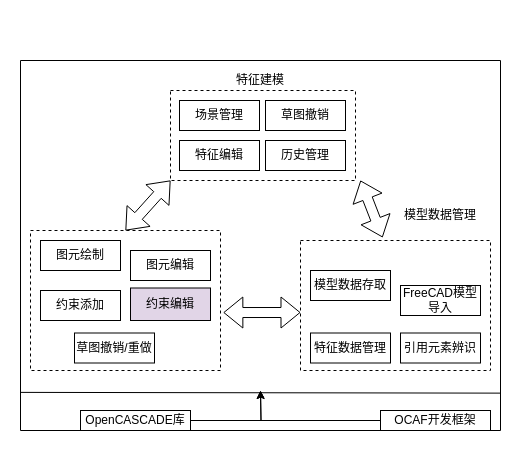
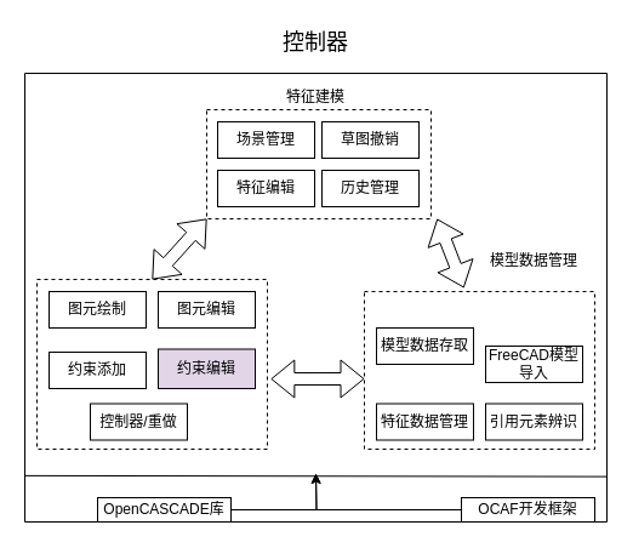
+ <mxCell id="29" value="&lt;font style=&quot;font-size: 18px;&quot;&gt;控制器&lt;/font&gt;" style="text;html=1;strokeColor=none;fillColor=none;align=center;verticalAlign=middle;whiteSpace=wrap;rounded=0;" parent="1" vertex="1"><mxGeometry x="230" y="20" width="60" height="30" as="geometry" /></mxCell>
- <mxCell id="12" value="图元编辑" style="rounded=0;whiteSpace=wrap;html=1;" parent="2" vertex="1"><mxGeometry x="110" y="190" width="80" height="30" as="geometry" /></mxCell>
+ <mxCell id="12" value="图元编辑" style="rounded=0;whiteSpace=wrap;html=1;" parent="2" vertex="1"><mxGeometry x="110" y="180" width="80" height="30" as="geometry" /></mxCell>
- <mxCell id="15" value="草图撤销/重做" style="rounded=0;whiteSpace=wrap;html=1;" parent="2" vertex="1"><mxGeometry x="54" y="272.5" width="80" height="30" as="geometry" /></mxCell>
+ <mxCell id="15" value="控制器/重做" style="rounded=0;whiteSpace=wrap;html=1;" parent="2" vertex="1"><mxGeometry x="54" y="272.5" width="80" height="30" as="geometry" /></mxCell>
